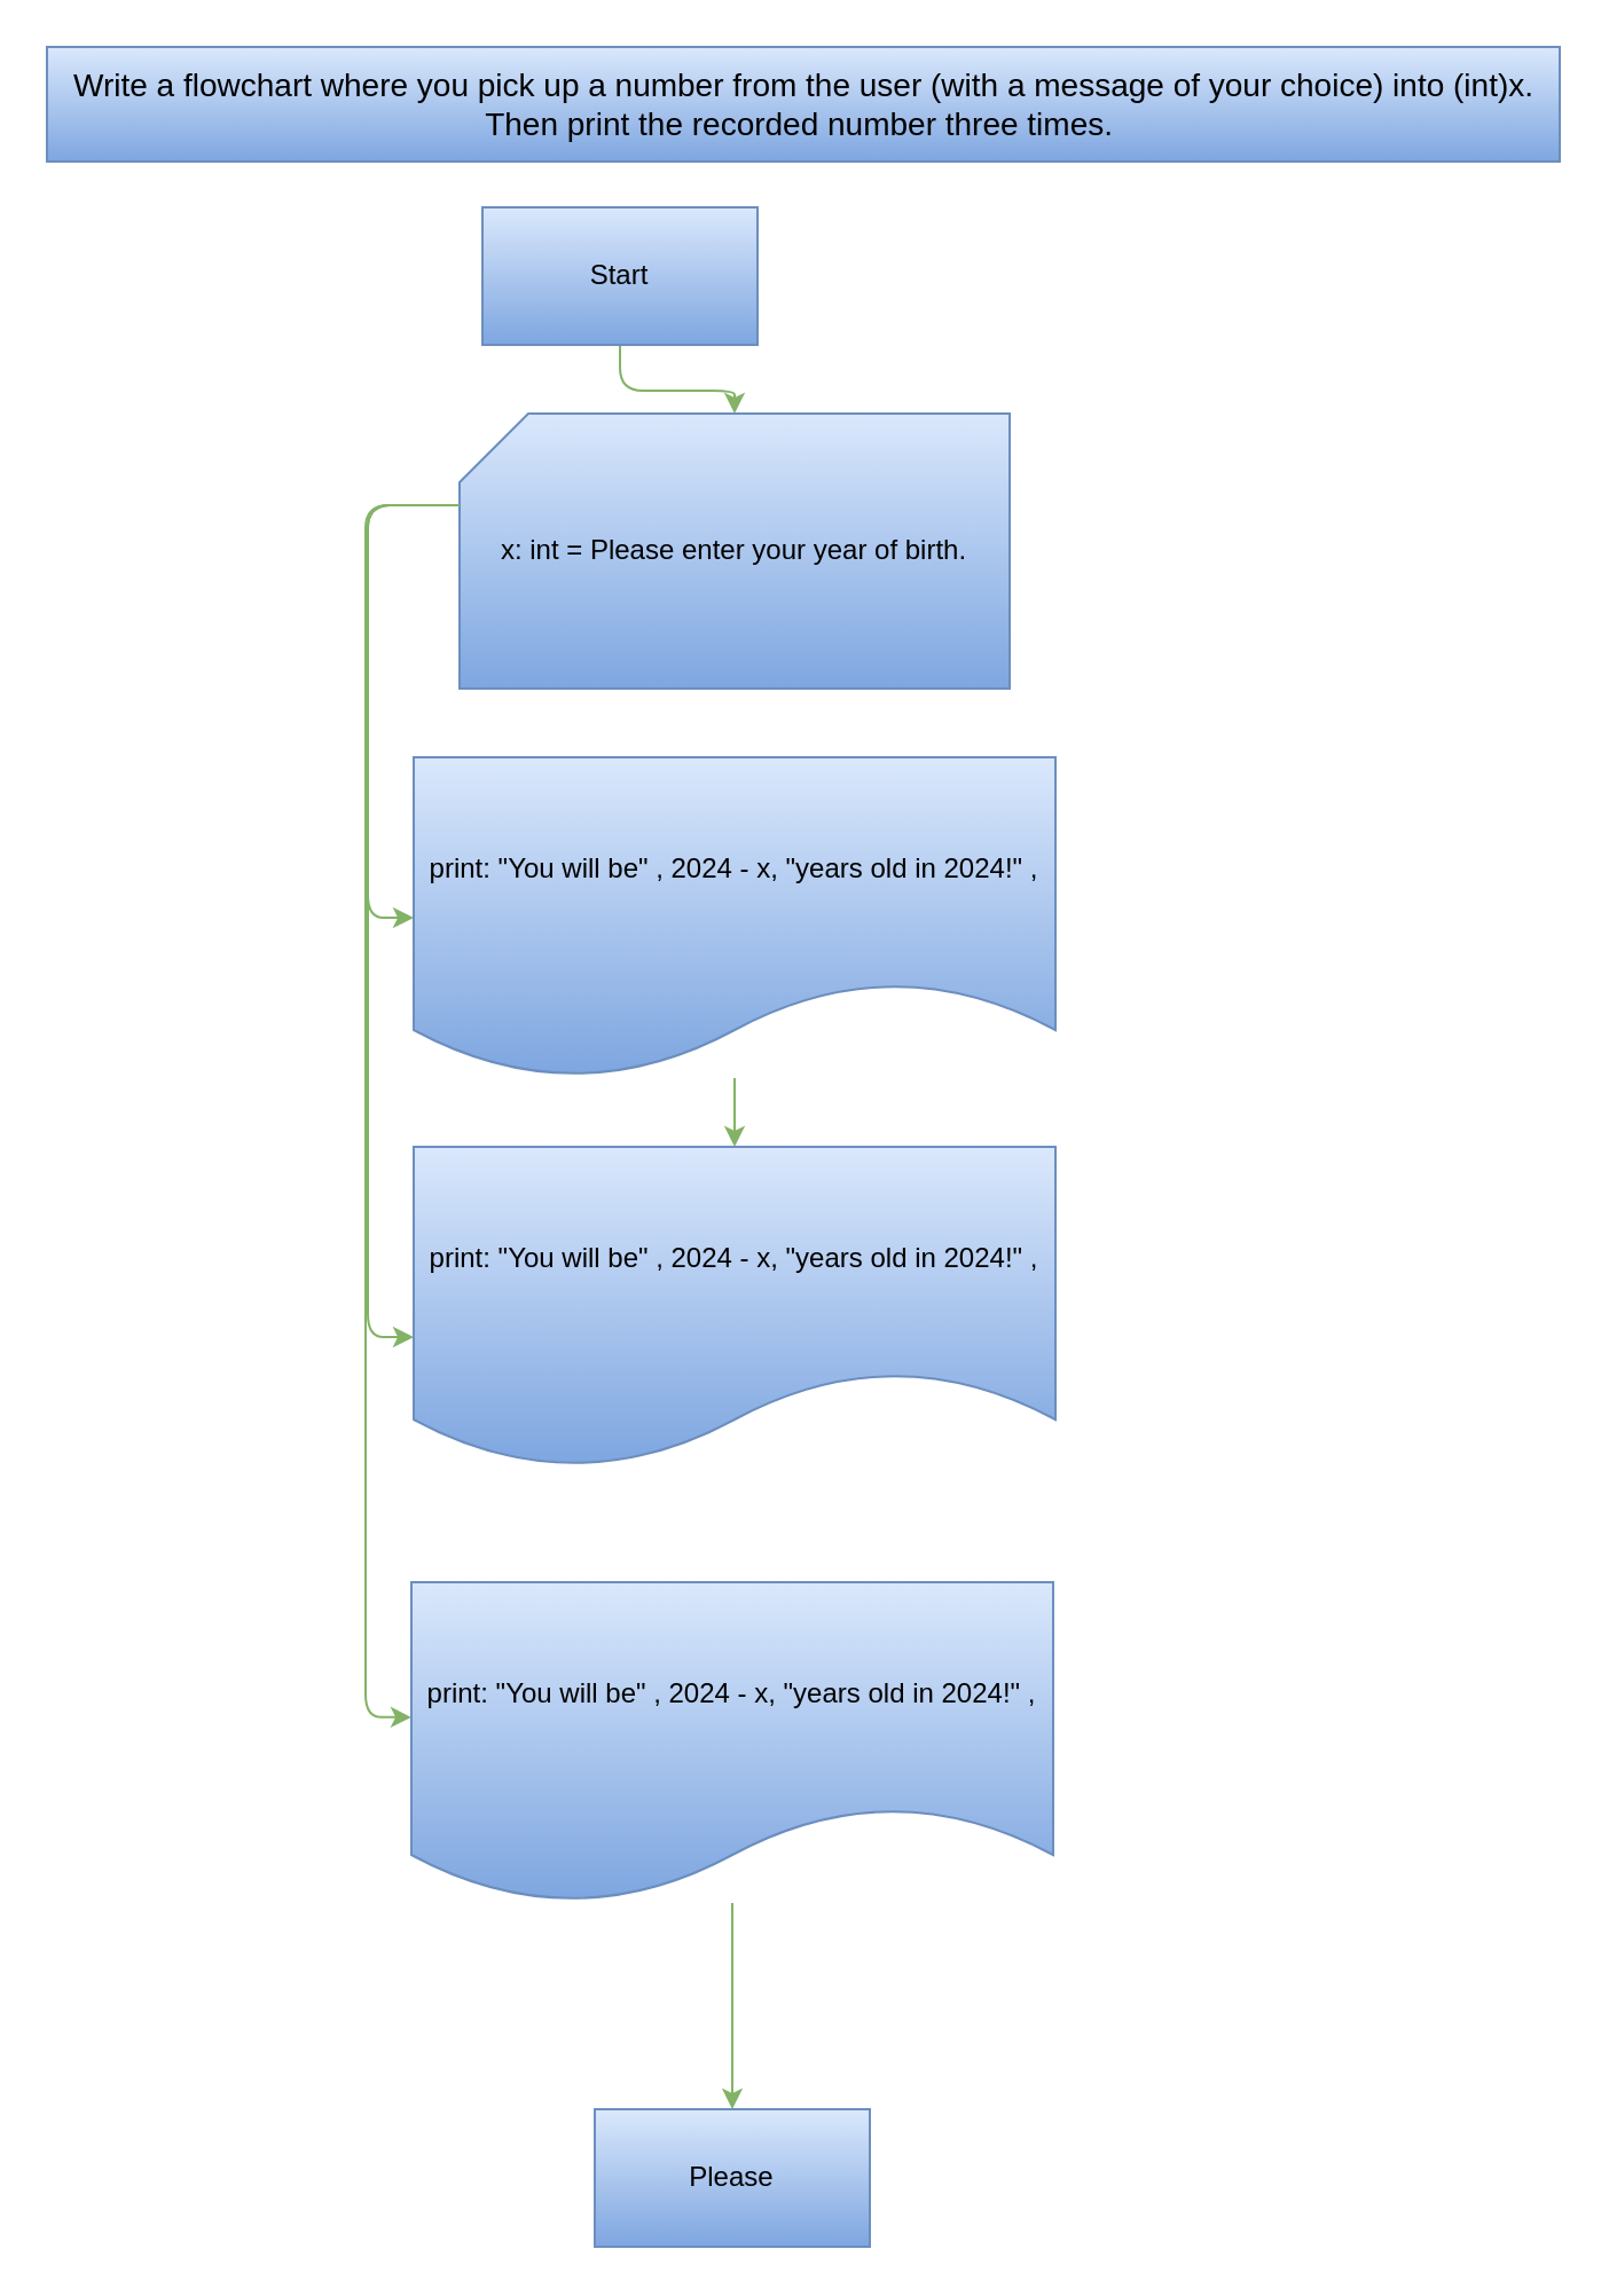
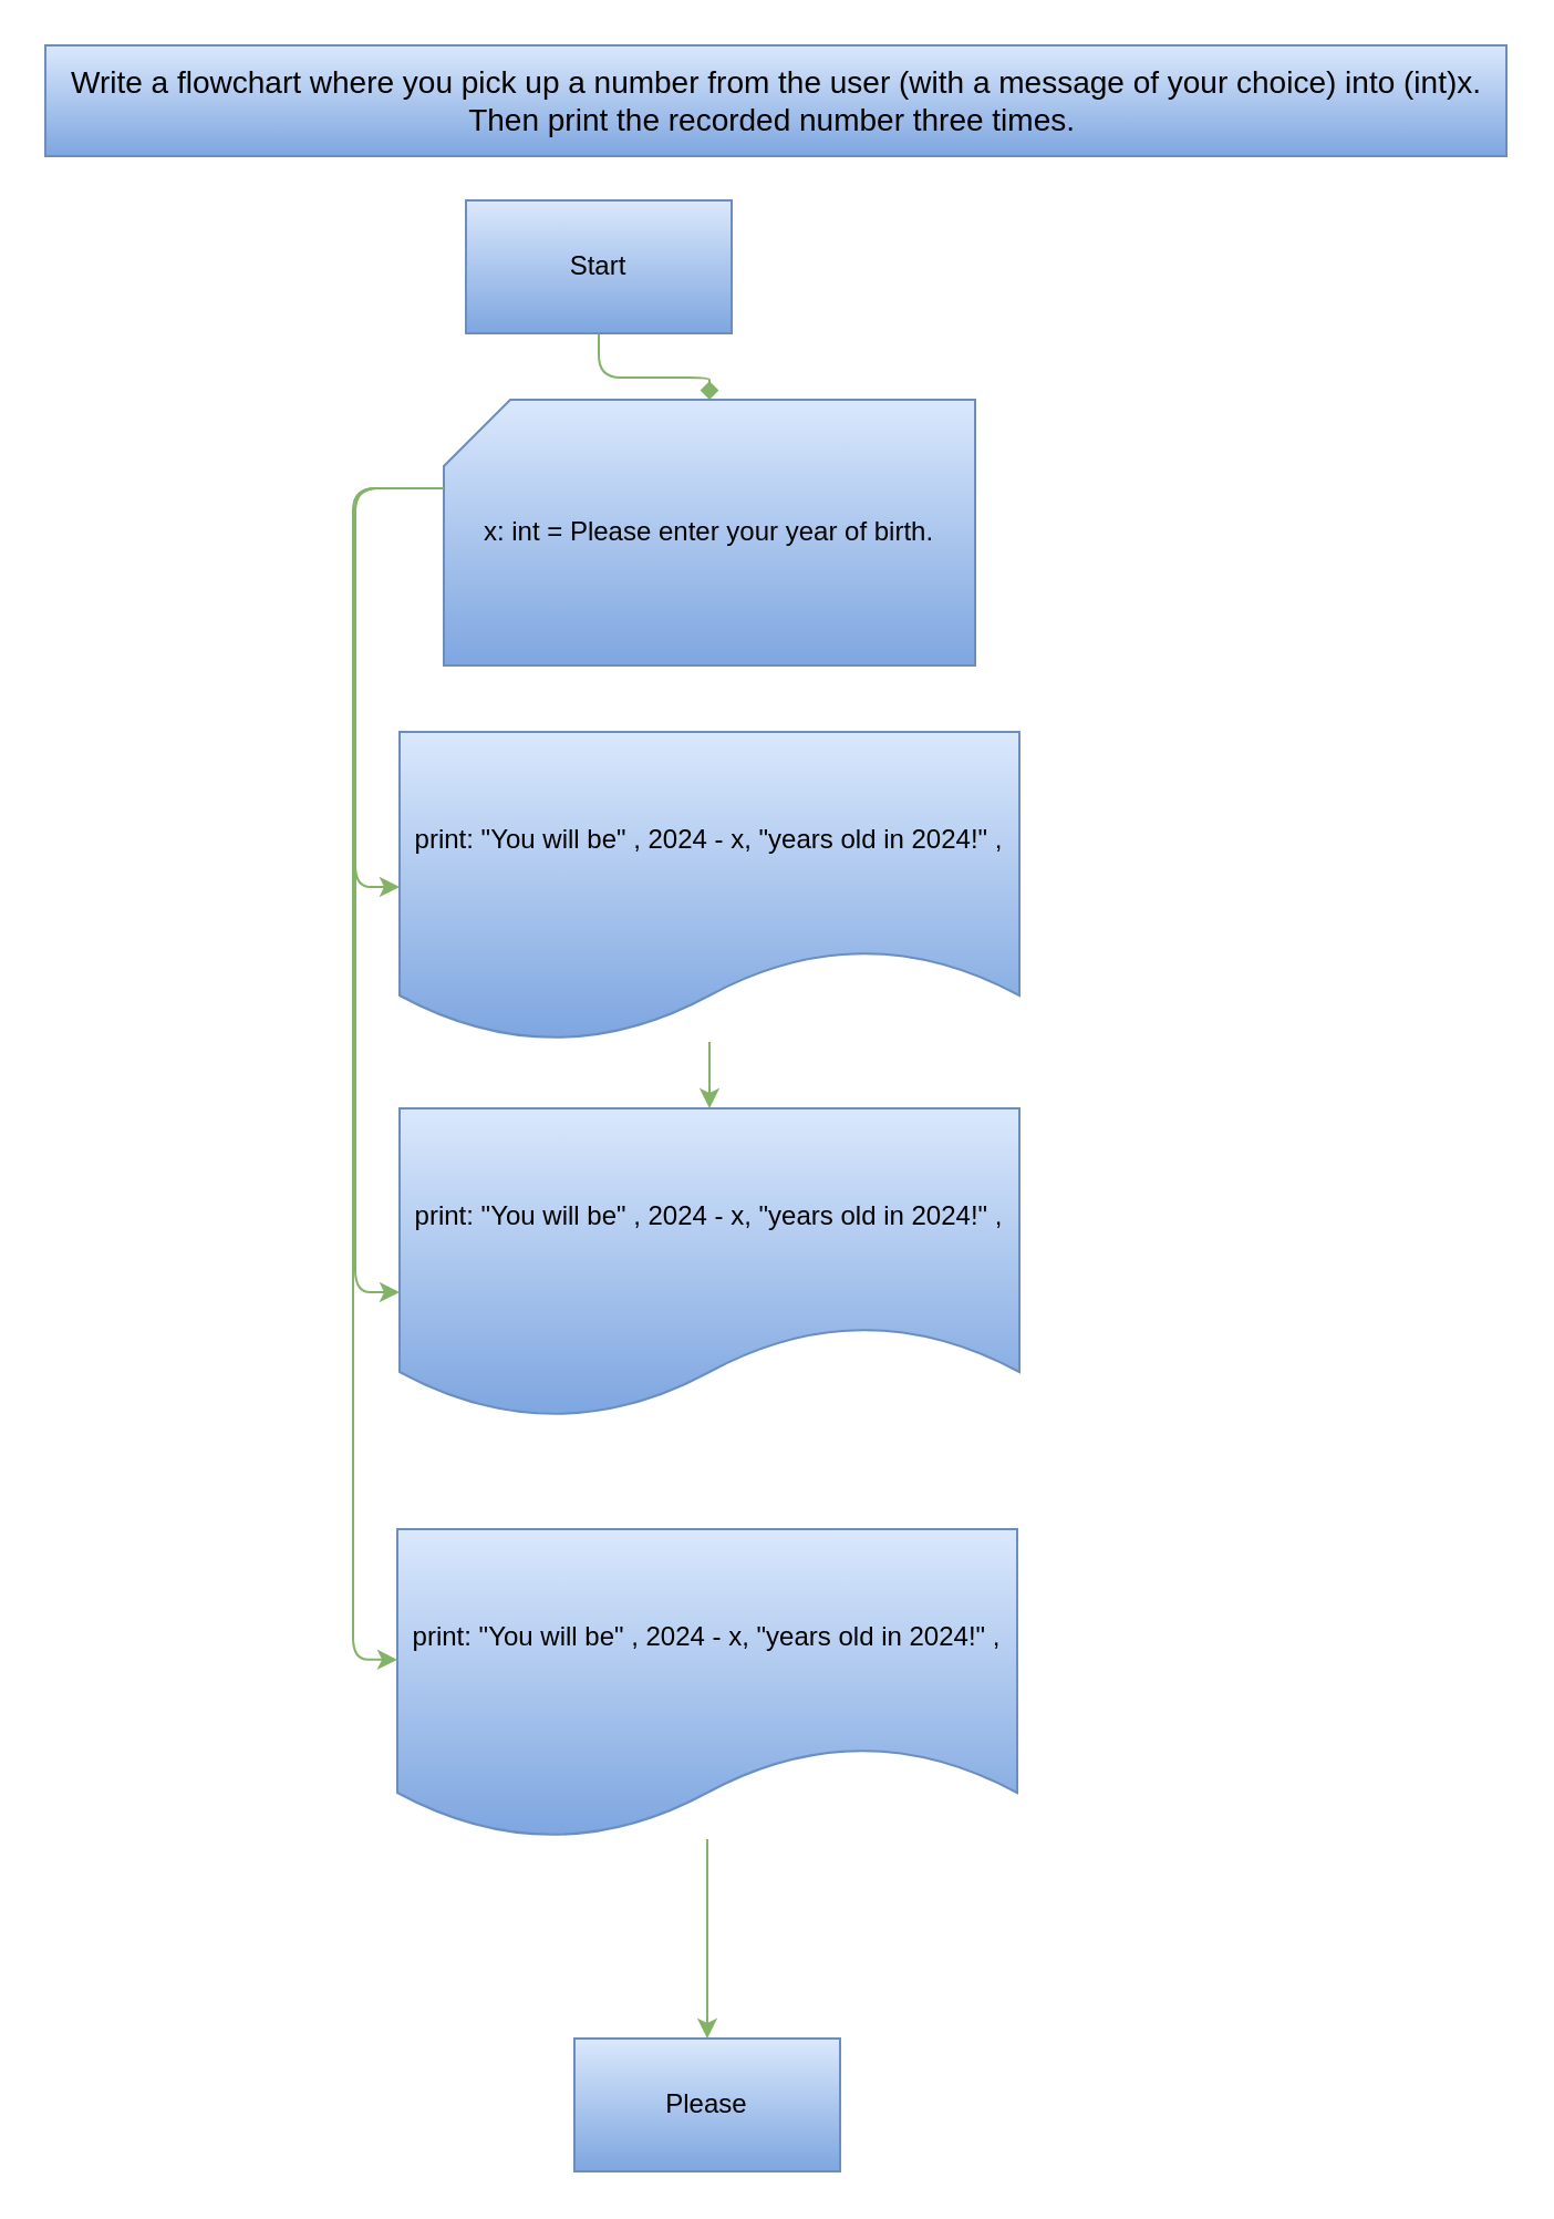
- <mxCell id="2" value="" style="edgeStyle=orthogonalEdgeStyle;orthogonalLoop=1;jettySize=auto;html=1;fontColor=default;labelBorderColor=default;labelBackgroundColor=default;fillColor=#d5e8d4;gradientColor=#97d077;strokeColor=#82b366;" edge="1" parent="1" source="3" target="5"><mxGeometry relative="1" as="geometry" /></mxCell>
+ <mxCell id="2" value="" style="edgeStyle=orthogonalEdgeStyle;orthogonalLoop=1;jettySize=auto;html=1;fontColor=default;labelBorderColor=default;labelBackgroundColor=default;fillColor=#d5e8d4;gradientColor=#97d077;strokeColor=#82b366;endArrow=diamond;" edge="1" parent="1" source="3" target="5"><mxGeometry relative="1" as="geometry" /></mxCell>
